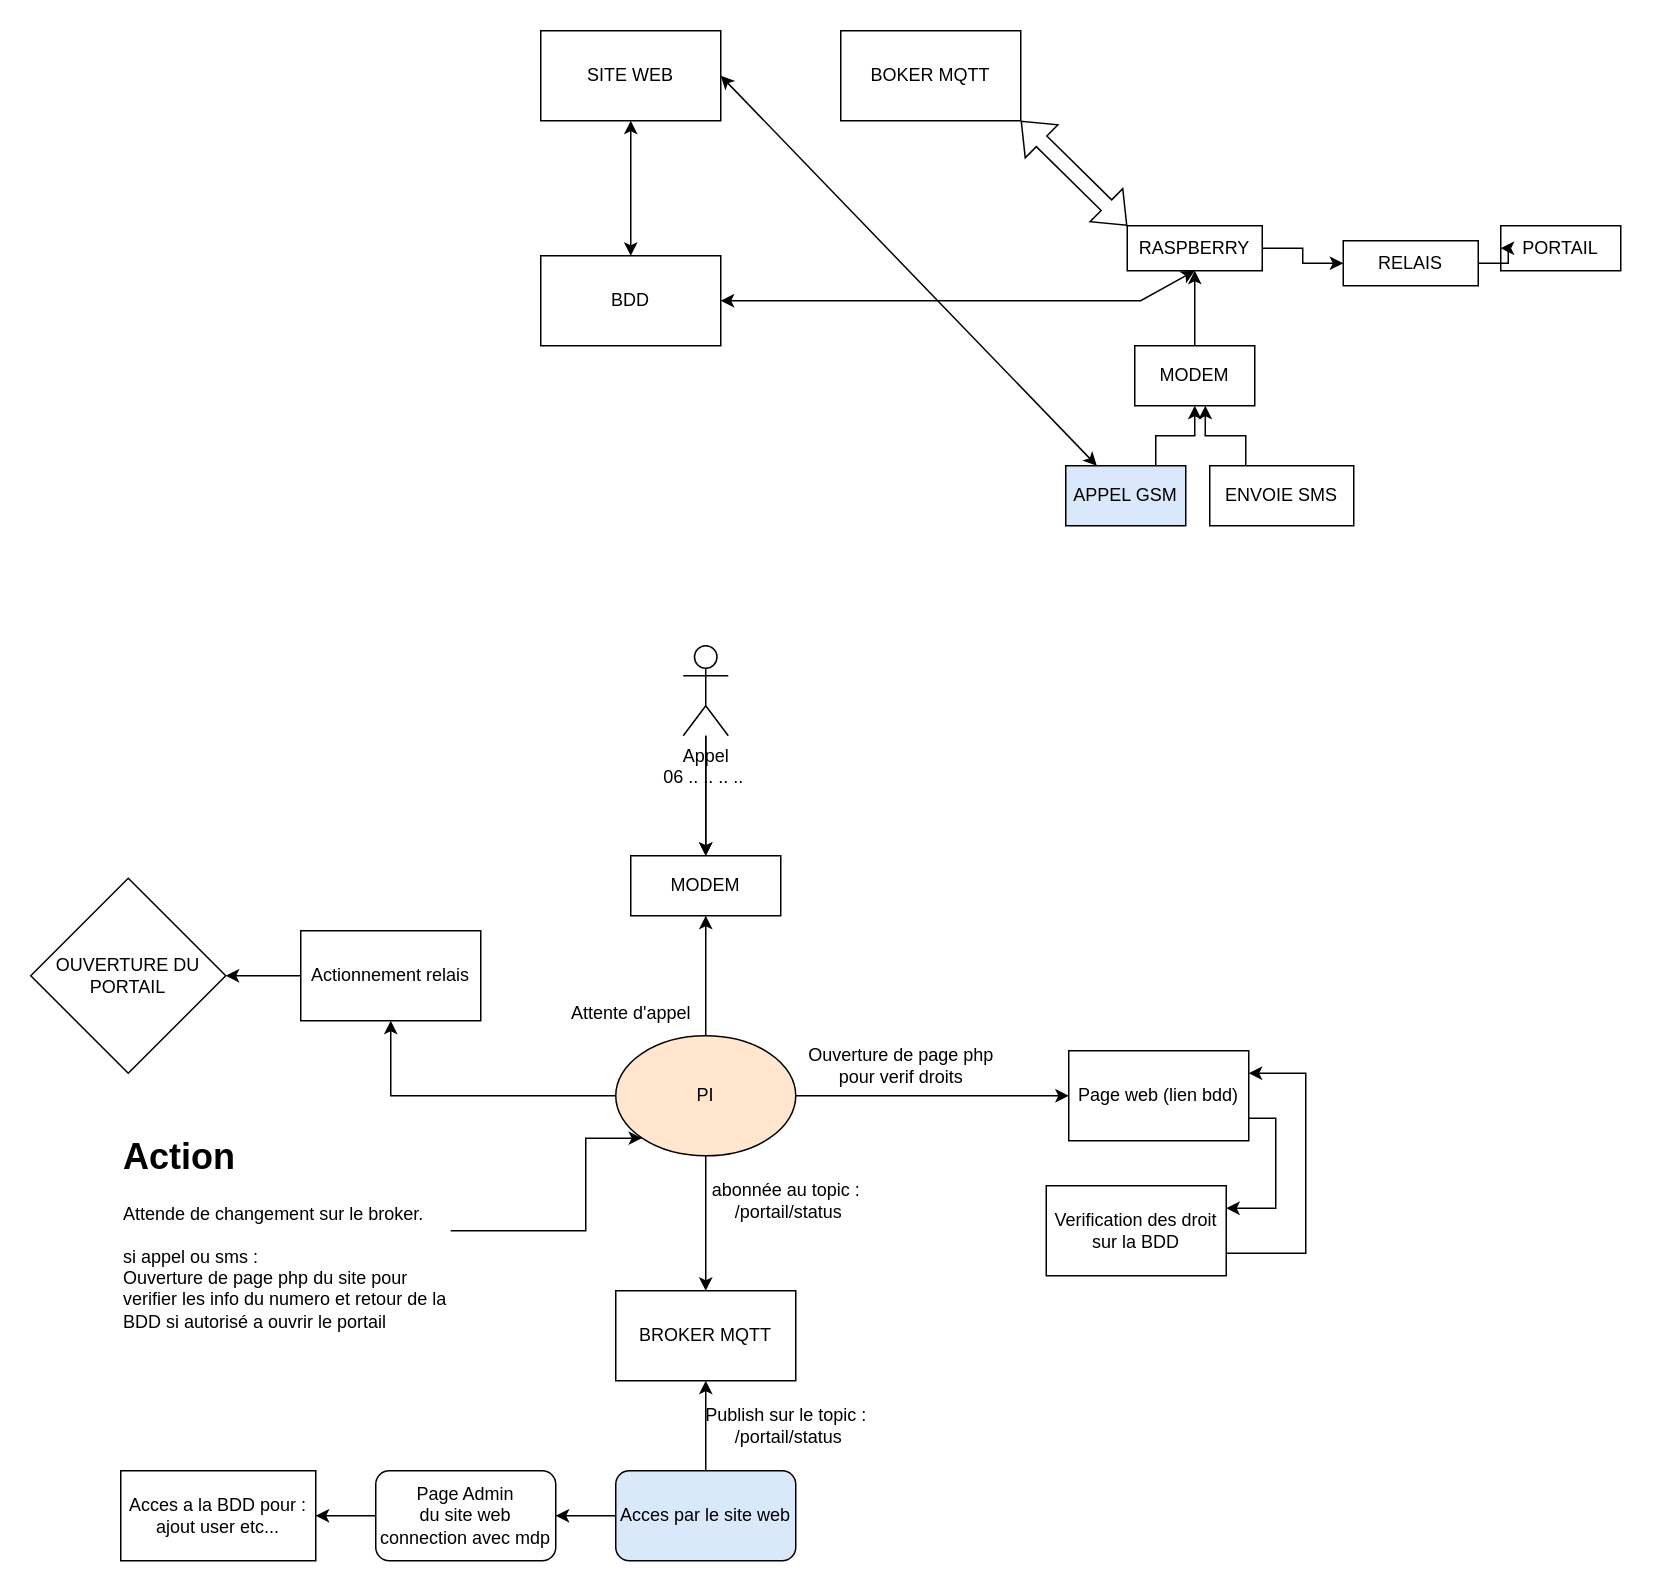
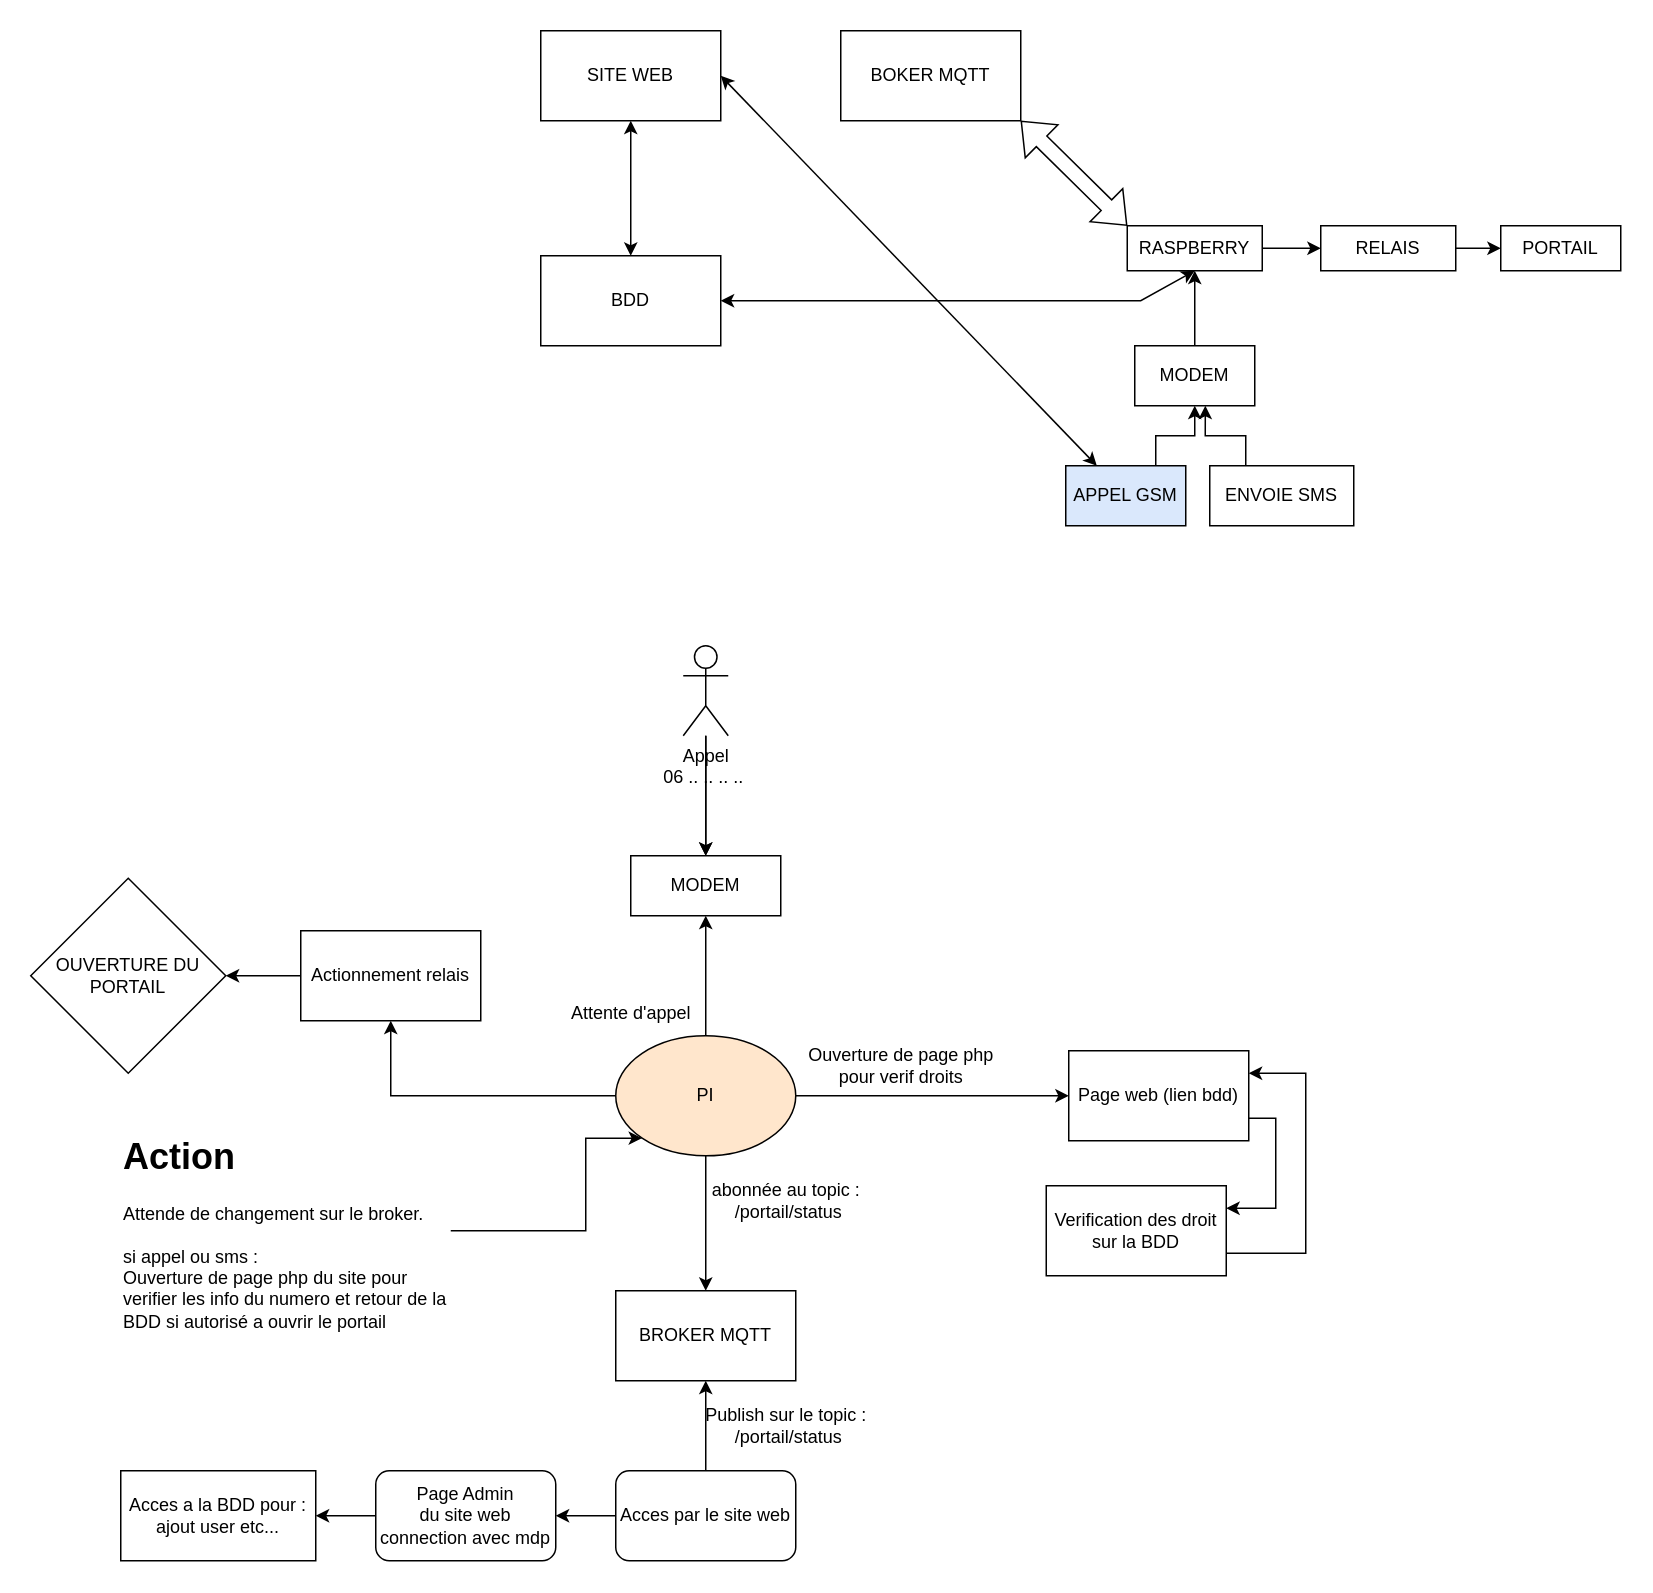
- <mxCell id="6" value="RELAIS" style="rounded=0;whiteSpace=wrap;html=1;" parent="1" vertex="1"><mxGeometry x="895" y="160" width="90" height="30" as="geometry" /></mxCell>
+ <mxCell id="6" value="RELAIS" style="rounded=0;whiteSpace=wrap;html=1;" parent="1" vertex="1"><mxGeometry x="880" y="150" width="90" height="30" as="geometry" /></mxCell>
- <mxCell id="39" value="Acces par le site web" style="rounded=1;whiteSpace=wrap;html=1;fillColor=#dae8fc;" vertex="1" parent="1"><mxGeometry x="410" y="980" width="120" height="60" as="geometry" /></mxCell>
+ <mxCell id="39" value="Acces par le site web" style="rounded=1;whiteSpace=wrap;html=1;" vertex="1" parent="1"><mxGeometry x="410" y="980" width="120" height="60" as="geometry" /></mxCell>
